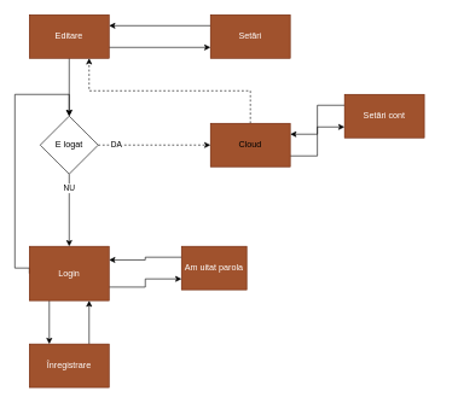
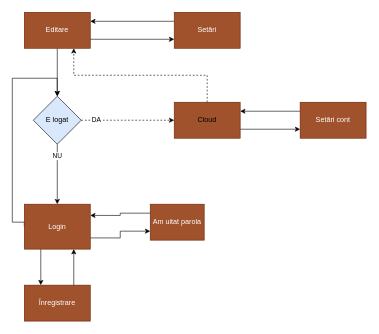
- <mxCell id="22" value="&lt;span style=&quot;background-color: transparent;&quot;&gt;Setări cont&lt;/span&gt;" style="rounded=0;whiteSpace=wrap;html=1;fillColor=#a0522d;fontColor=#FFFFFF;strokeColor=#6D1F00;" vertex="1" parent="1"><mxGeometry x="475" y="130" width="110" height="60" as="geometry" /></mxCell>
+ <mxCell id="22" value="&lt;span style=&quot;background-color: transparent;&quot;&gt;Setări cont&lt;/span&gt;" style="rounded=0;whiteSpace=wrap;html=1;fillColor=#a0522d;fontColor=#FFFFFF;strokeColor=#6D1F00;" vertex="1" parent="1"><mxGeometry x="500" y="170" width="110" height="60" as="geometry" /></mxCell>
- <mxCell id="9" value="E logat" style="rhombus;whiteSpace=wrap;html=1;" vertex="1" parent="1"><mxGeometry x="55" y="160" width="80" height="80" as="geometry" /></mxCell>
+ <mxCell id="9" value="E logat" style="rhombus;whiteSpace=wrap;html=1;fillColor=#dae8fc;" vertex="1" parent="1"><mxGeometry x="55" y="160" width="80" height="80" as="geometry" /></mxCell>
